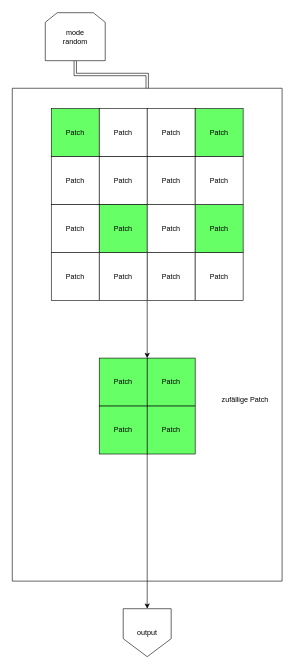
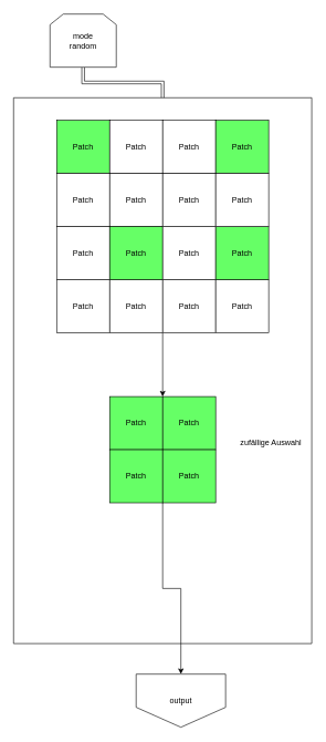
- <mxCell id="28" value="zufällige Patch " style="text;html=1;align=center;verticalAlign=middle;resizable=0;points=[];autosize=1;strokeColor=none;fillColor=none;" vertex="1" parent="27"><mxGeometry x="325" y="507" width="125" height="26" as="geometry" /></mxCell>
+ <mxCell id="28" value="zufällige Auswahl " style="text;html=1;align=center;verticalAlign=middle;resizable=0;points=[];autosize=1;strokeColor=none;fillColor=none;" vertex="1" parent="27"><mxGeometry x="325" y="507" width="125" height="26" as="geometry" /></mxCell>
- <mxCell id="26" value="output" style="shape=offPageConnector;whiteSpace=wrap;html=1;strokeColor=#000000;fillColor=none;gradientColor=none;" parent="1" vertex="1"><mxGeometry x="205" y="1014" width="80" height="80" as="geometry" /></mxCell>
+ <mxCell id="26" value="output" style="shape=offPageConnector;whiteSpace=wrap;html=1;strokeColor=#000000;fillColor=none;gradientColor=none;" parent="1" vertex="1"><mxGeometry x="205" y="1014" width="135" height="80" as="geometry" /></mxCell>
